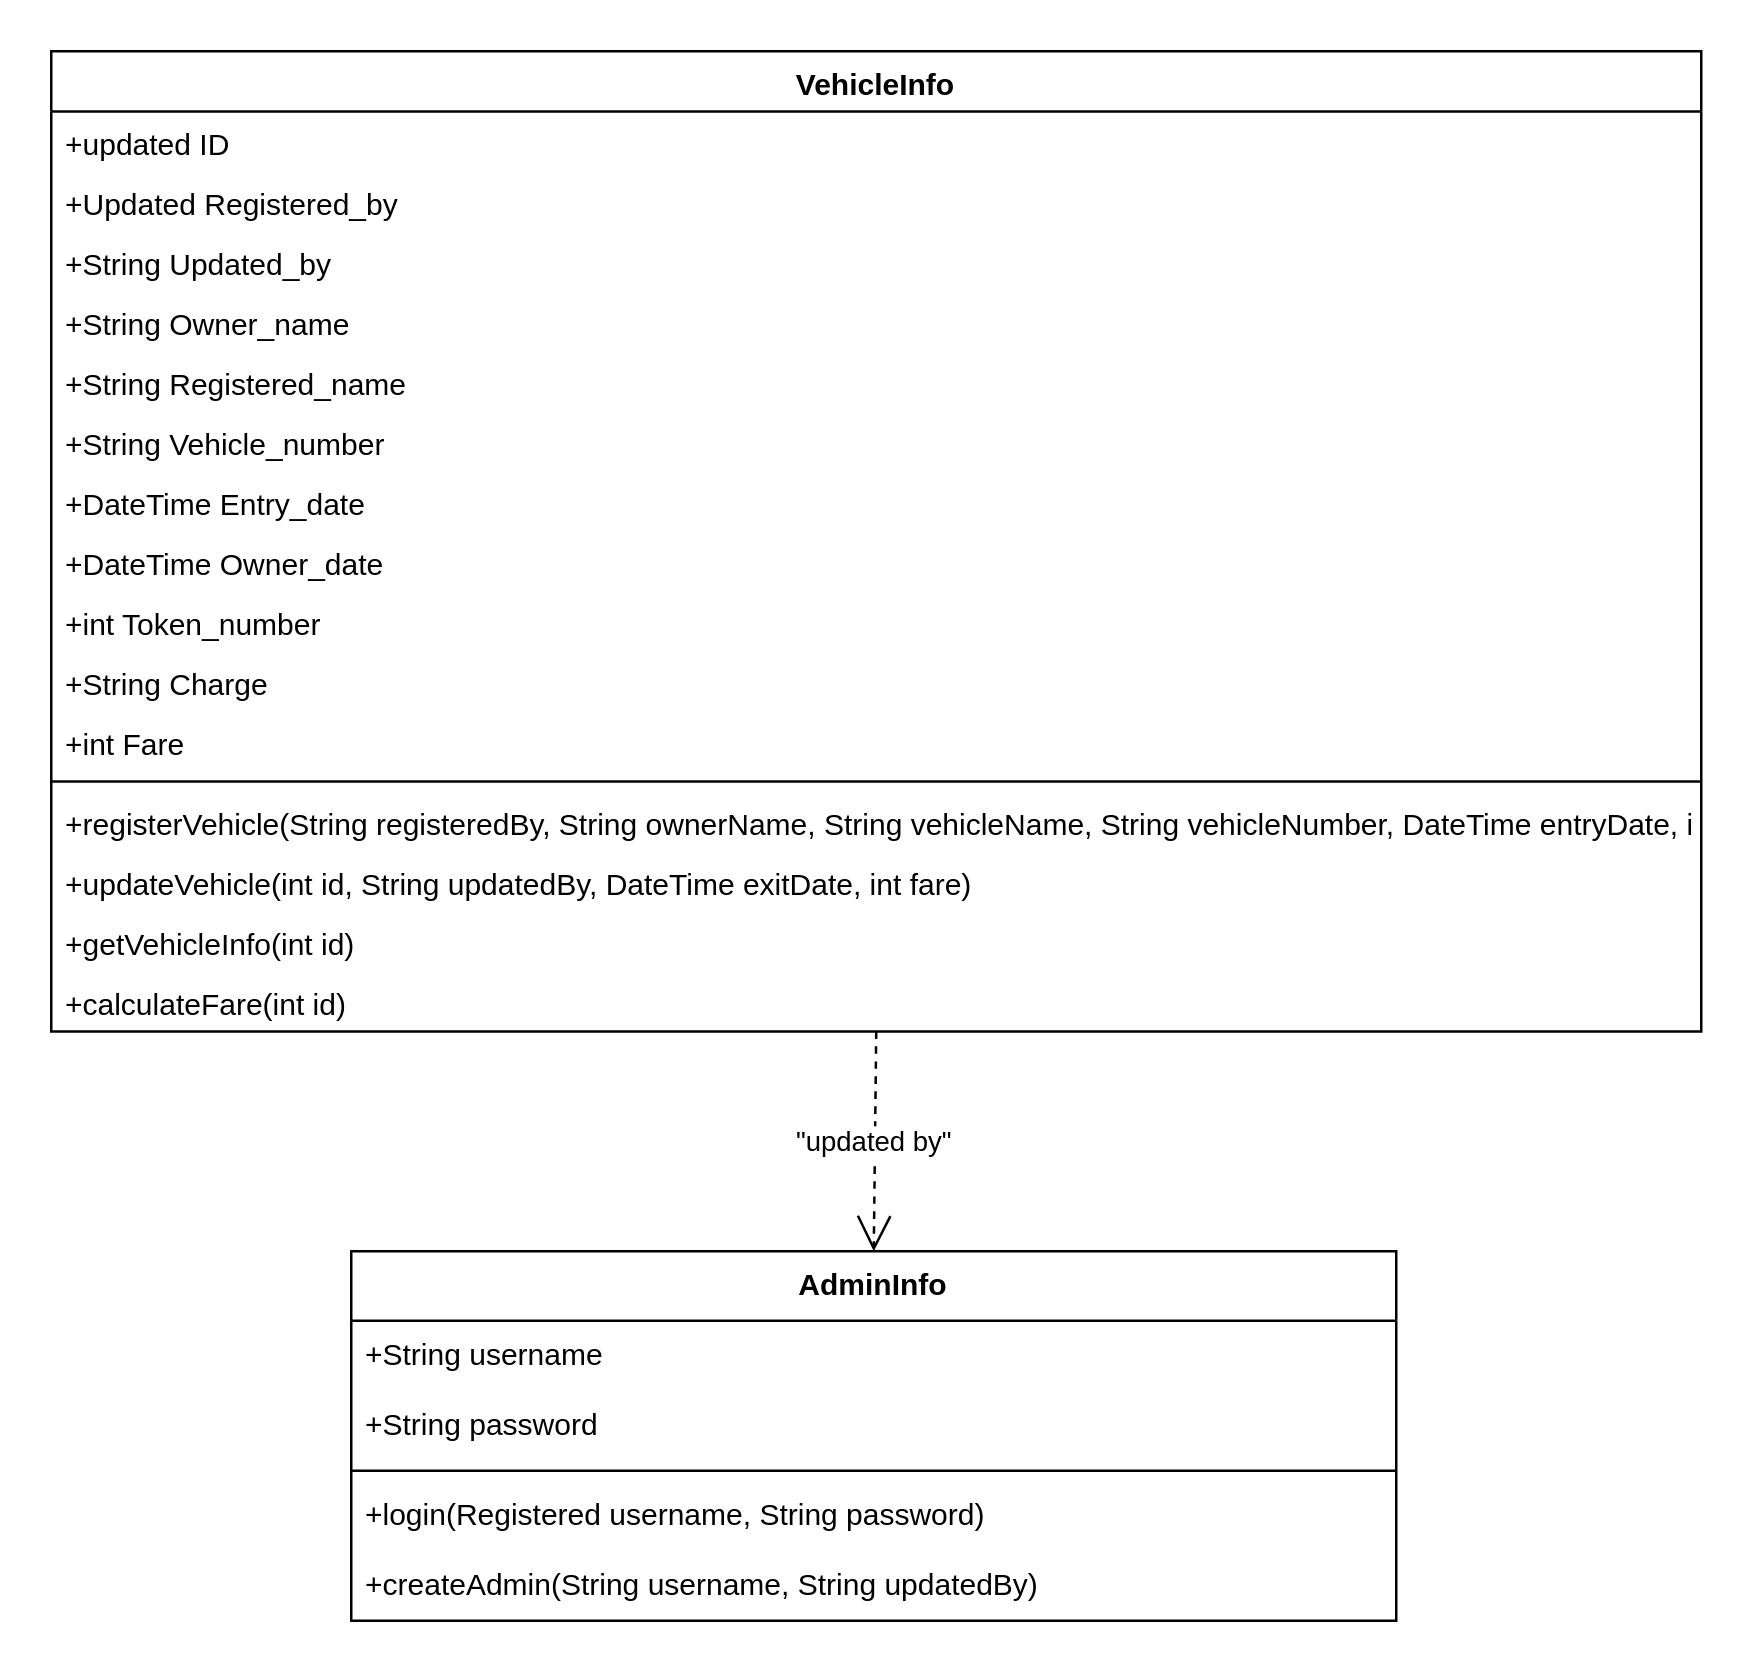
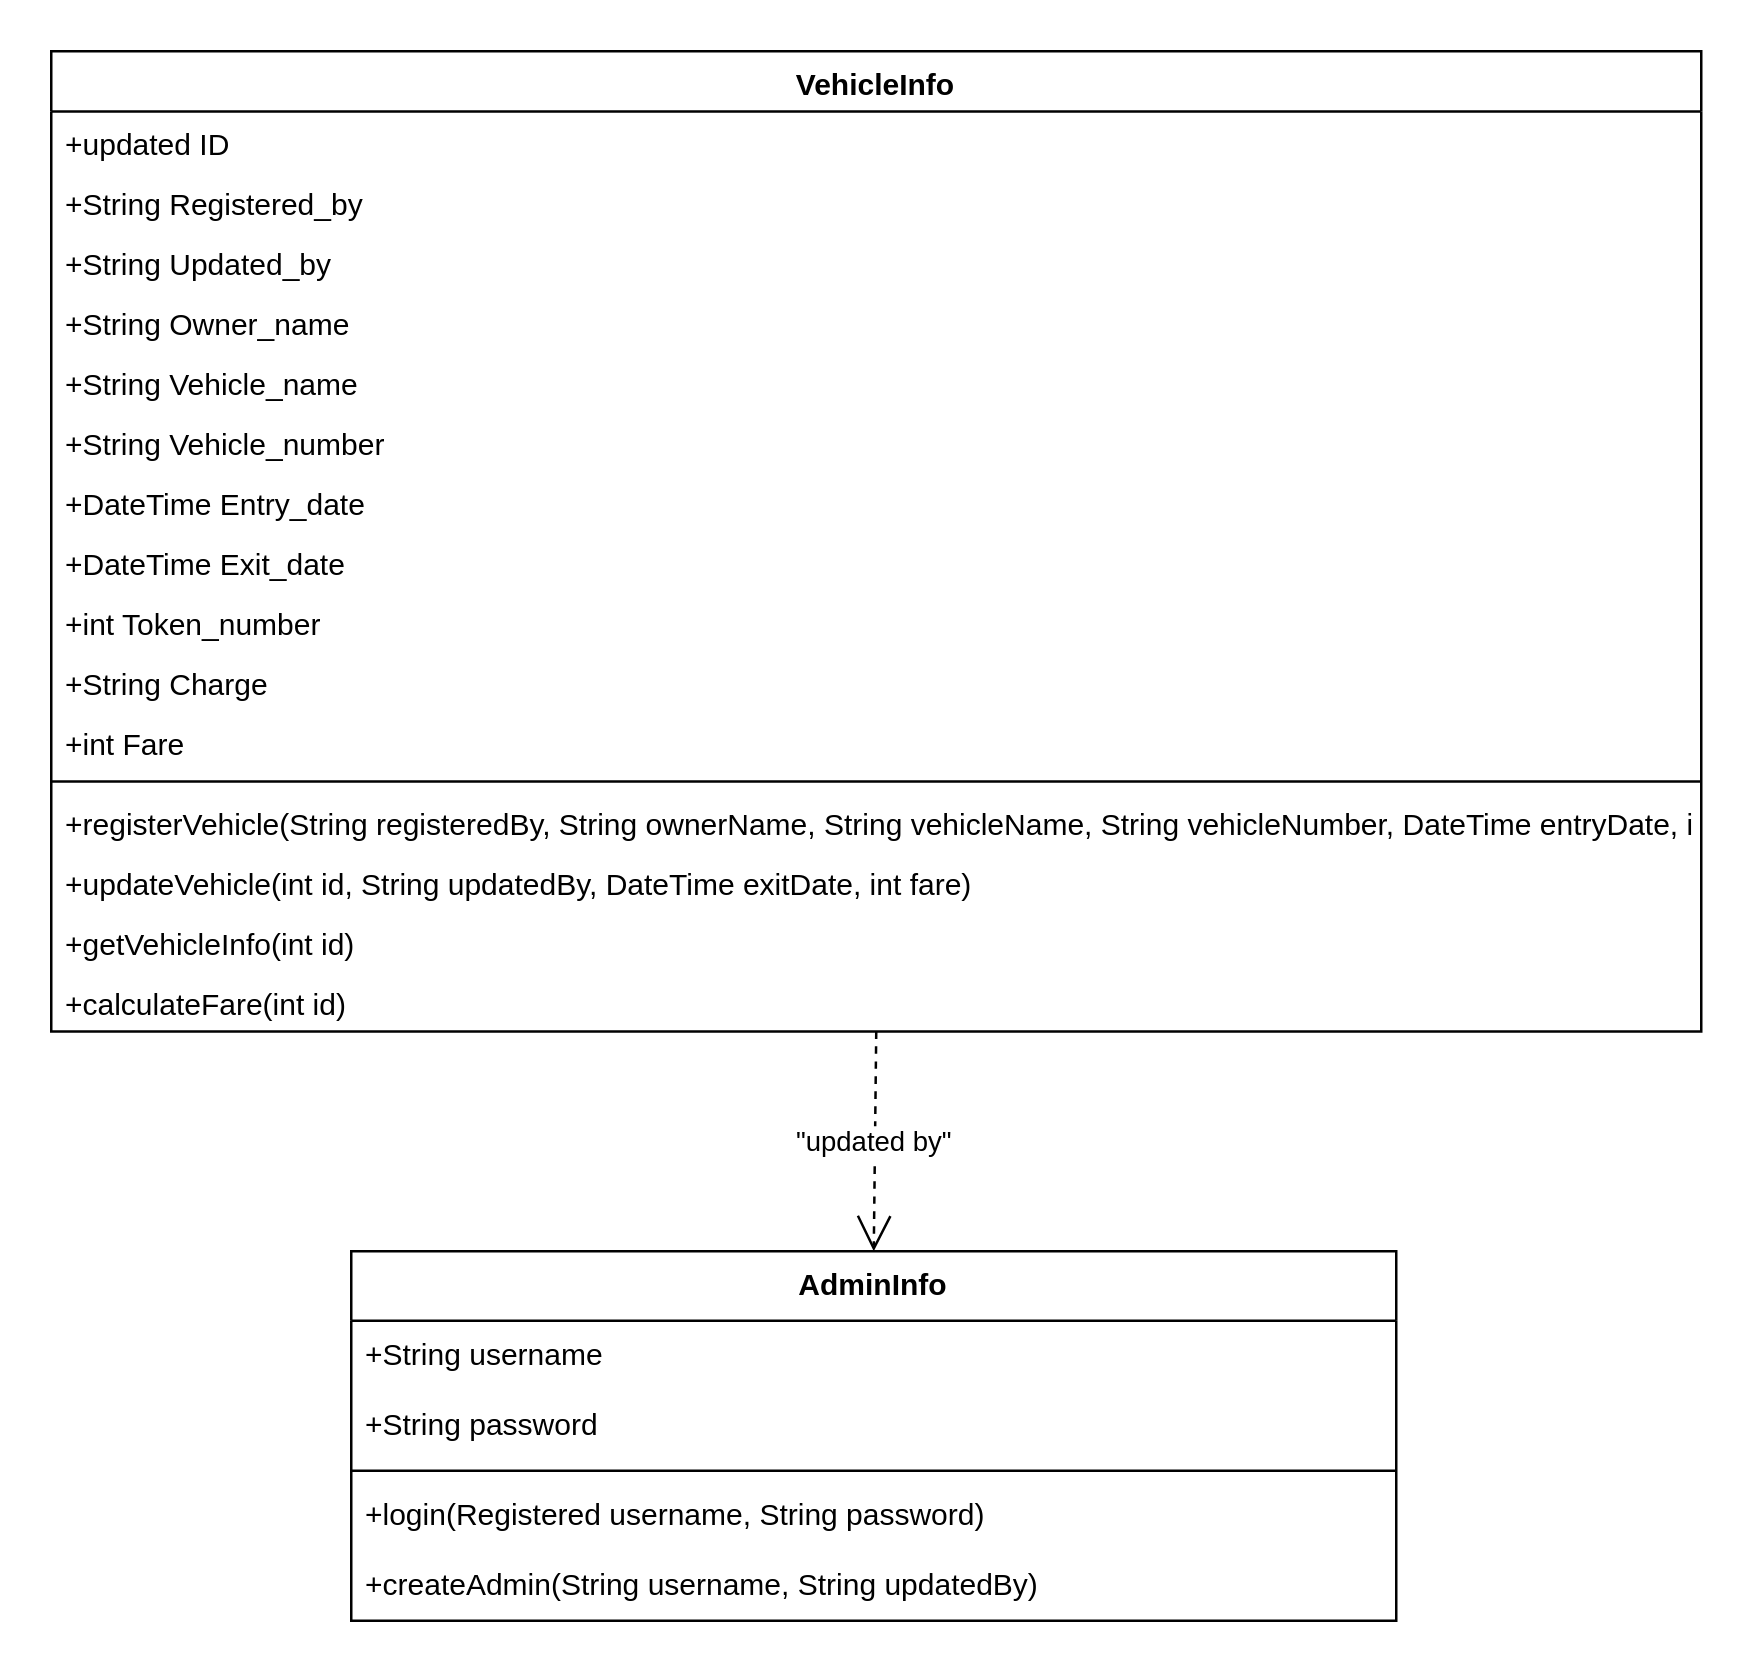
- <mxCell id="4" value="+Updated Registered_by" style="text;strokeColor=none;fillColor=none;align=left;verticalAlign=top;spacingLeft=4;spacingRight=4;overflow=hidden;rotatable=0;points=[[0,0.5],[1,0.5]];portConstraint=eastwest;" vertex="1" parent="2"><mxGeometry y="48.087" width="660" height="24" as="geometry" /></mxCell>
+ <mxCell id="4" value="+String Registered_by" style="text;strokeColor=none;fillColor=none;align=left;verticalAlign=top;spacingLeft=4;spacingRight=4;overflow=hidden;rotatable=0;points=[[0,0.5],[1,0.5]];portConstraint=eastwest;" vertex="1" parent="2"><mxGeometry y="48.087" width="660" height="24" as="geometry" /></mxCell>
- <mxCell id="7" value="+String Registered_name" style="text;strokeColor=none;fillColor=none;align=left;verticalAlign=top;spacingLeft=4;spacingRight=4;overflow=hidden;rotatable=0;points=[[0,0.5],[1,0.5]];portConstraint=eastwest;" vertex="1" parent="2"><mxGeometry y="120.087" width="660" height="24" as="geometry" /></mxCell>
+ <mxCell id="7" value="+String Vehicle_name" style="text;strokeColor=none;fillColor=none;align=left;verticalAlign=top;spacingLeft=4;spacingRight=4;overflow=hidden;rotatable=0;points=[[0,0.5],[1,0.5]];portConstraint=eastwest;" vertex="1" parent="2"><mxGeometry y="120.087" width="660" height="24" as="geometry" /></mxCell>
- <mxCell id="10" value="+DateTime Owner_date" style="text;strokeColor=none;fillColor=none;align=left;verticalAlign=top;spacingLeft=4;spacingRight=4;overflow=hidden;rotatable=0;points=[[0,0.5],[1,0.5]];portConstraint=eastwest;" vertex="1" parent="2"><mxGeometry y="192.087" width="660" height="24" as="geometry" /></mxCell>
+ <mxCell id="10" value="+DateTime Exit_date" style="text;strokeColor=none;fillColor=none;align=left;verticalAlign=top;spacingLeft=4;spacingRight=4;overflow=hidden;rotatable=0;points=[[0,0.5],[1,0.5]];portConstraint=eastwest;" vertex="1" parent="2"><mxGeometry y="192.087" width="660" height="24" as="geometry" /></mxCell>
